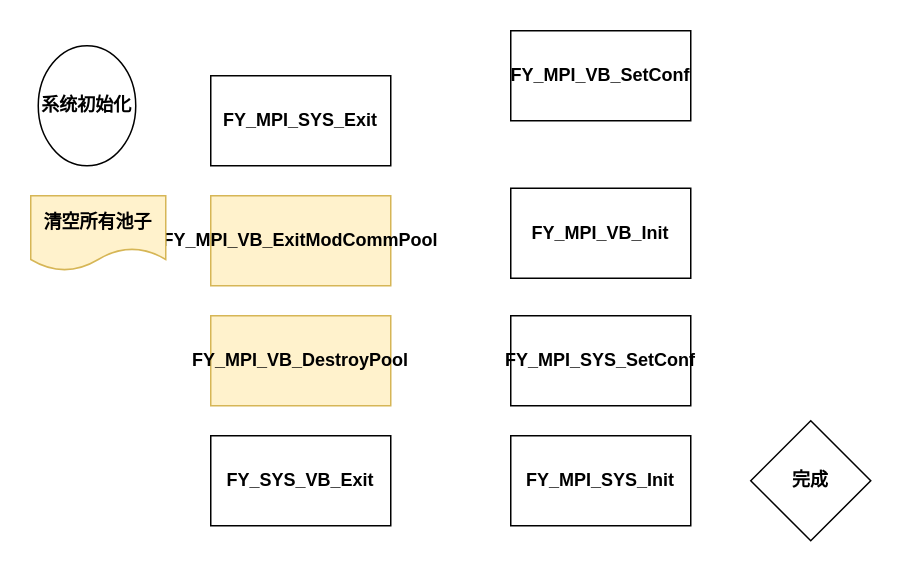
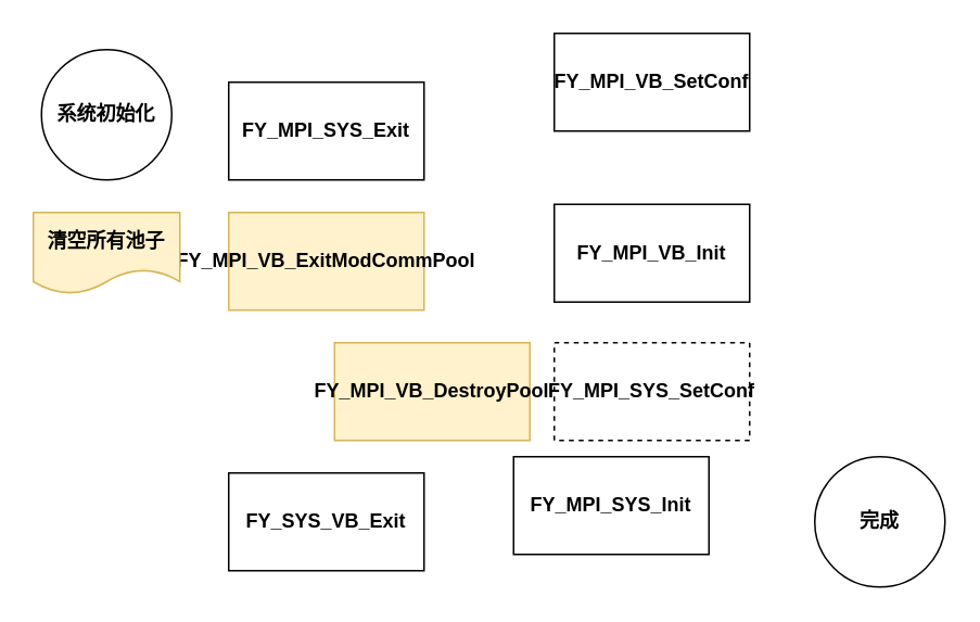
- <mxCell id="2" value="系统初始化" style="ellipse;whiteSpace=wrap;html=1;fontStyle=1" vertex="1" parent="1"><mxGeometry x="25" y="30" width="65" height="80" as="geometry" /></mxCell>
+ <mxCell id="2" value="系统初始化" style="ellipse;whiteSpace=wrap;html=1;fontStyle=1" vertex="1" parent="1"><mxGeometry x="25" y="30" width="80" height="80" as="geometry" /></mxCell>
- <mxCell id="5" value="FY_MPI_VB_DestroyPool" style="whiteSpace=wrap;html=1;fillColor=#fff2cc;strokeColor=#d6b656;fontStyle=1" vertex="1" parent="1"><mxGeometry x="140" y="210" width="120" height="60" as="geometry" /></mxCell>
+ <mxCell id="5" value="FY_MPI_VB_DestroyPool" style="whiteSpace=wrap;html=1;fillColor=#fff2cc;strokeColor=#d6b656;fontStyle=1" vertex="1" parent="1"><mxGeometry x="205" y="210" width="120" height="60" as="geometry" /></mxCell>
- <mxCell id="10" value="FY_MPI_SYS_SetConf" style="whiteSpace=wrap;html=1;fontStyle=1" vertex="1" parent="1"><mxGeometry x="340" y="210" width="120" height="60" as="geometry" /></mxCell>
+ <mxCell id="10" value="FY_MPI_SYS_SetConf" style="whiteSpace=wrap;html=1;fontStyle=1;dashed=1;" vertex="1" parent="1"><mxGeometry x="340" y="210" width="120" height="60" as="geometry" /></mxCell>
- <mxCell id="11" value="FY_MPI_SYS_Init" style="whiteSpace=wrap;html=1;fontStyle=1" vertex="1" parent="1"><mxGeometry x="340" y="290" width="120" height="60" as="geometry" /></mxCell>
+ <mxCell id="11" value="FY_MPI_SYS_Init" style="whiteSpace=wrap;html=1;fontStyle=1" vertex="1" parent="1"><mxGeometry x="315" y="280" width="120" height="60" as="geometry" /></mxCell>
- <mxCell id="12" value="完成" style="rhombus;whiteSpace=wrap;html=1;fontStyle=1;" vertex="1" parent="1"><mxGeometry x="500" y="280" width="80" height="80" as="geometry" /></mxCell>
+ <mxCell id="12" value="完成" style="ellipse;whiteSpace=wrap;html=1;fontStyle=1" vertex="1" parent="1"><mxGeometry x="500" y="280" width="80" height="80" as="geometry" /></mxCell>
